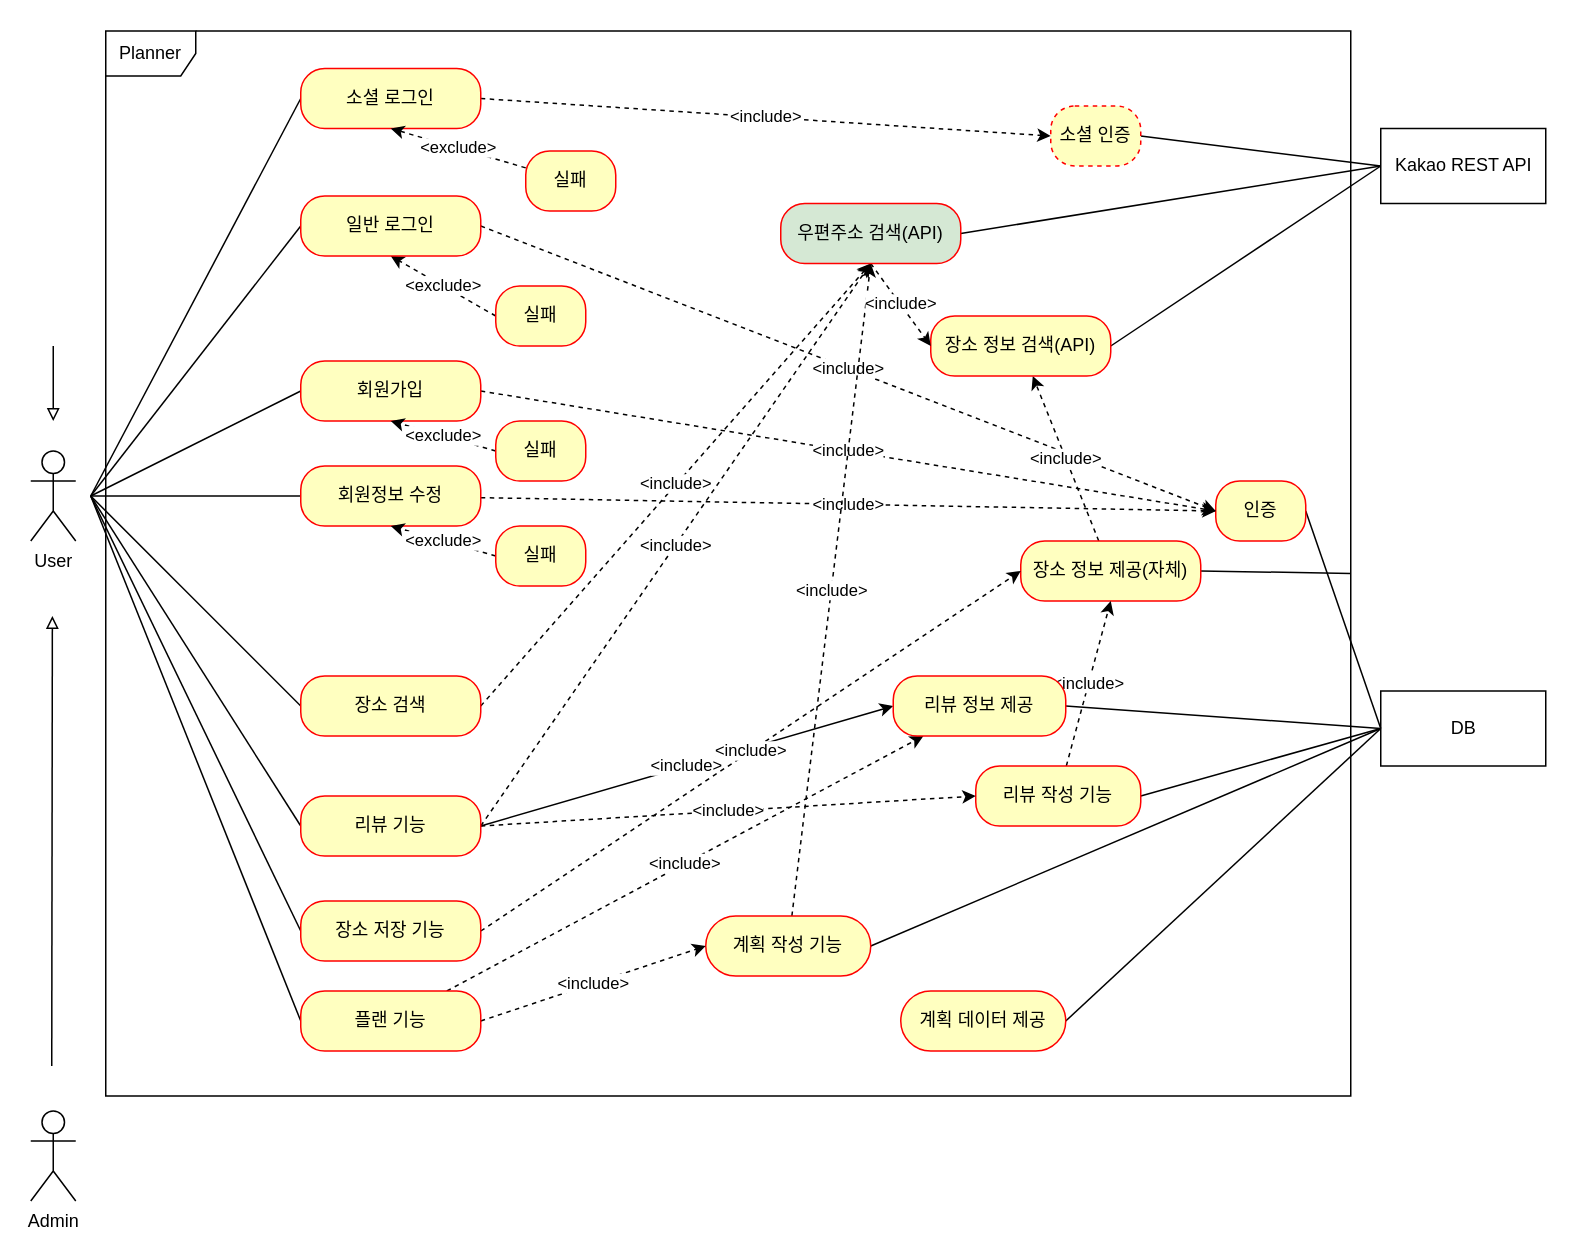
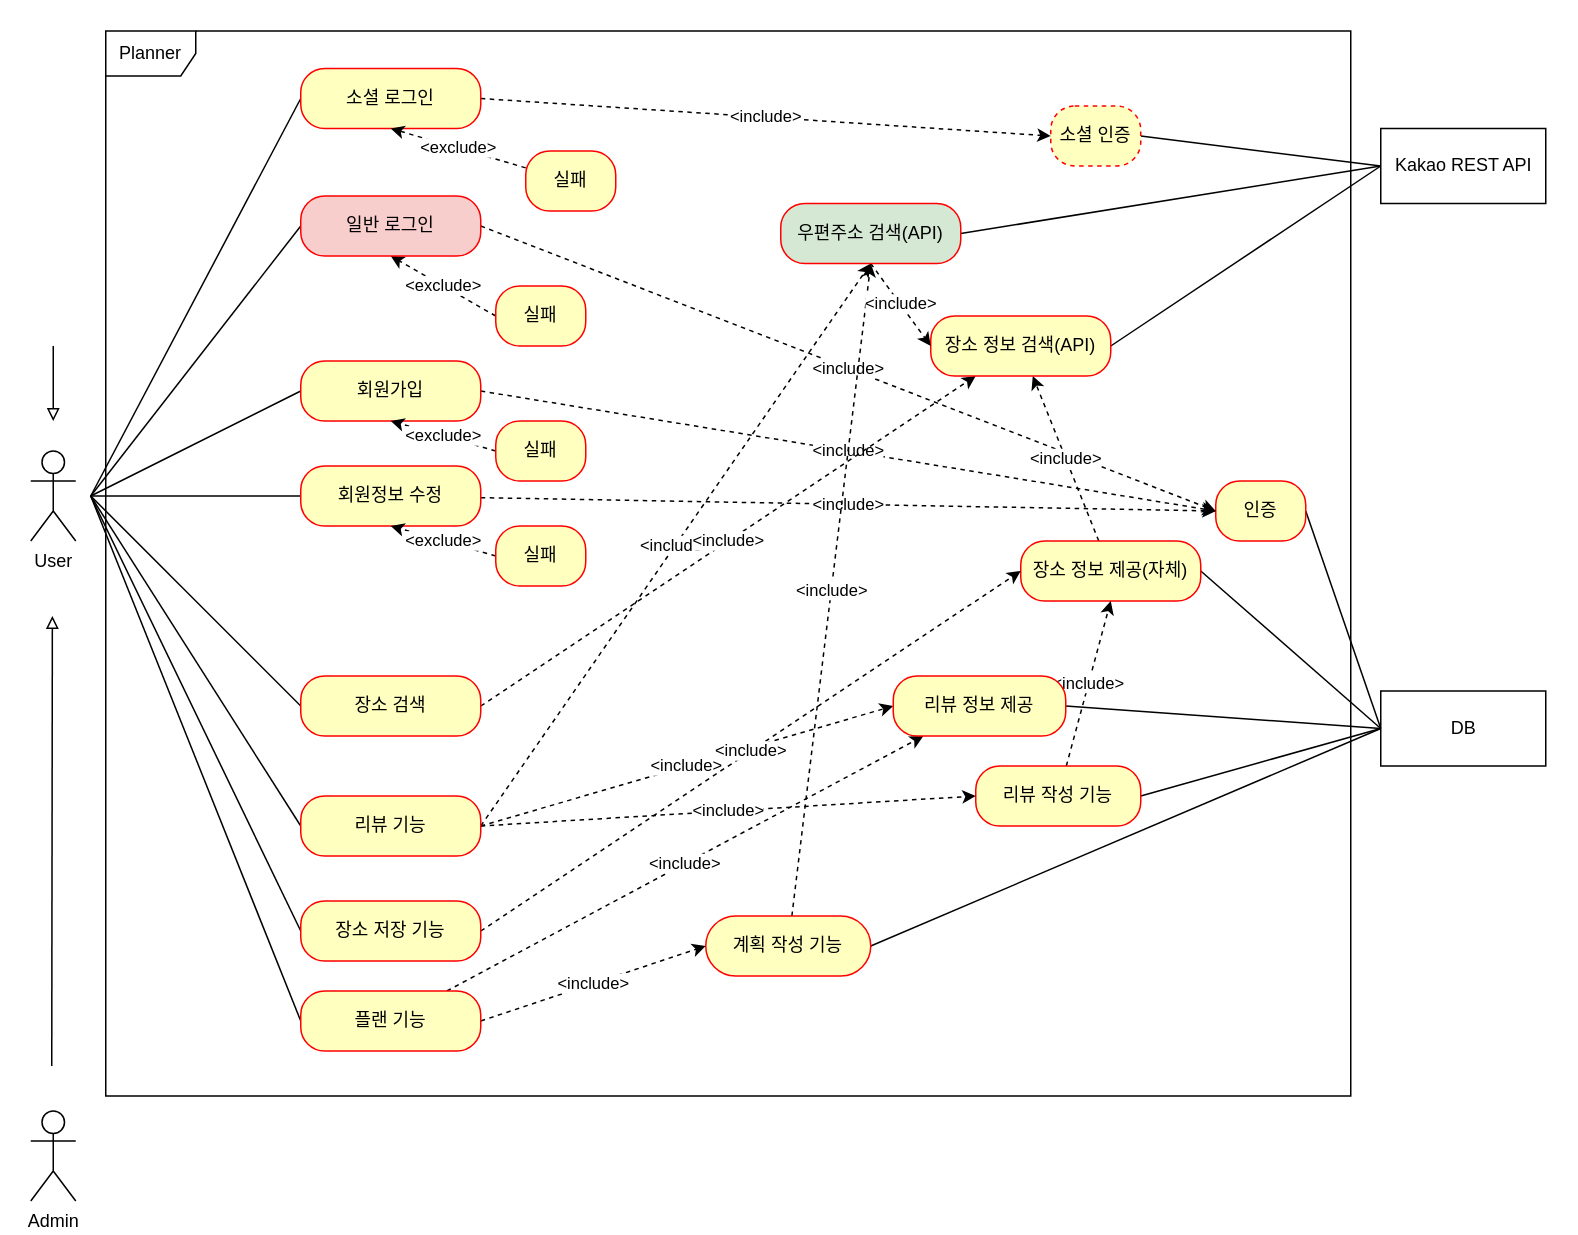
- <mxCell id="21" value="일반 로그인" style="rounded=1;whiteSpace=wrap;html=1;arcSize=40;fontColor=#000000;fillColor=#ffffc0;strokeColor=#ff0000;" parent="1" vertex="1"><mxGeometry x="200" y="130" width="120" height="40" as="geometry" /></mxCell>
+ <mxCell id="21" value="일반 로그인" style="rounded=1;whiteSpace=wrap;html=1;arcSize=40;fontColor=#000000;fillColor=#f8cecc;strokeColor=#ff0000;" parent="1" vertex="1"><mxGeometry x="200" y="130" width="120" height="40" as="geometry" /></mxCell>
- <mxCell id="44" value="&amp;lt;include&amp;gt;" style="edgeStyle=none;rounded=0;orthogonalLoop=1;jettySize=auto;html=1;entryX=0.5;entryY=1;entryDx=0;entryDy=0;dashed=1;endArrow=classic;endFill=1;exitX=1;exitY=0.5;exitDx=0;exitDy=0;" parent="1" source="45" target="55" edge="1"><mxGeometry relative="1" as="geometry" /></mxCell>
+ <mxCell id="44" value="&amp;lt;include&amp;gt;" style="edgeStyle=none;rounded=0;orthogonalLoop=1;jettySize=auto;html=1;dashed=1;endArrow=classic;endFill=1;exitX=1;exitY=0.5;exitDx=0;exitDy=0;" parent="1" source="45" target="50" edge="1"><mxGeometry relative="1" as="geometry" /></mxCell>
- <mxCell id="22" style="edgeStyle=none;rounded=0;orthogonalLoop=1;jettySize=auto;html=1;endArrow=none;endFill=0;exitX=1;exitY=0.5;exitDx=0;exitDy=0;" parent="1" source="24" target="2" edge="1"><mxGeometry relative="1" as="geometry" /></mxCell>
+ <mxCell id="22" style="edgeStyle=none;rounded=0;orthogonalLoop=1;jettySize=auto;html=1;entryX=0;entryY=0.5;entryDx=0;entryDy=0;endArrow=none;endFill=0;exitX=1;exitY=0.5;exitDx=0;exitDy=0;" parent="1" source="24" target="7" edge="1"><mxGeometry relative="1" as="geometry" /></mxCell>
- <mxCell id="36" value="&amp;lt;include&amp;gt;" style="edgeStyle=none;rounded=0;orthogonalLoop=1;jettySize=auto;html=1;entryX=0;entryY=0.5;entryDx=0;entryDy=0;dashed=0;endArrow=classic;endFill=1;exitX=1;exitY=0.5;exitDx=0;exitDy=0;" parent="1" source="38" target="52" edge="1"><mxGeometry relative="1" as="geometry" /></mxCell>
+ <mxCell id="36" value="&amp;lt;include&amp;gt;" style="edgeStyle=none;rounded=0;orthogonalLoop=1;jettySize=auto;html=1;entryX=0;entryY=0.5;entryDx=0;entryDy=0;dashed=1;endArrow=classic;endFill=1;exitX=1;exitY=0.5;exitDx=0;exitDy=0;" parent="1" source="38" target="52" edge="1"><mxGeometry relative="1" as="geometry" /></mxCell>
- <mxCell id="56" style="edgeStyle=none;rounded=0;orthogonalLoop=1;jettySize=auto;html=1;entryX=0;entryY=0.5;entryDx=0;entryDy=0;endArrow=none;endFill=0;exitX=1;exitY=0.5;exitDx=0;exitDy=0;" parent="1" source="57" target="7" edge="1"><mxGeometry relative="1" as="geometry" /></mxCell>
- <mxCell id="57" value="계획 데이터 제공" style="rounded=1;whiteSpace=wrap;html=1;arcSize=50;fontColor=#000000;fillColor=#ffffc0;strokeColor=#ff0000;" parent="1" vertex="1"><mxGeometry x="600" y="660" width="110" height="40" as="geometry" /></mxCell>
